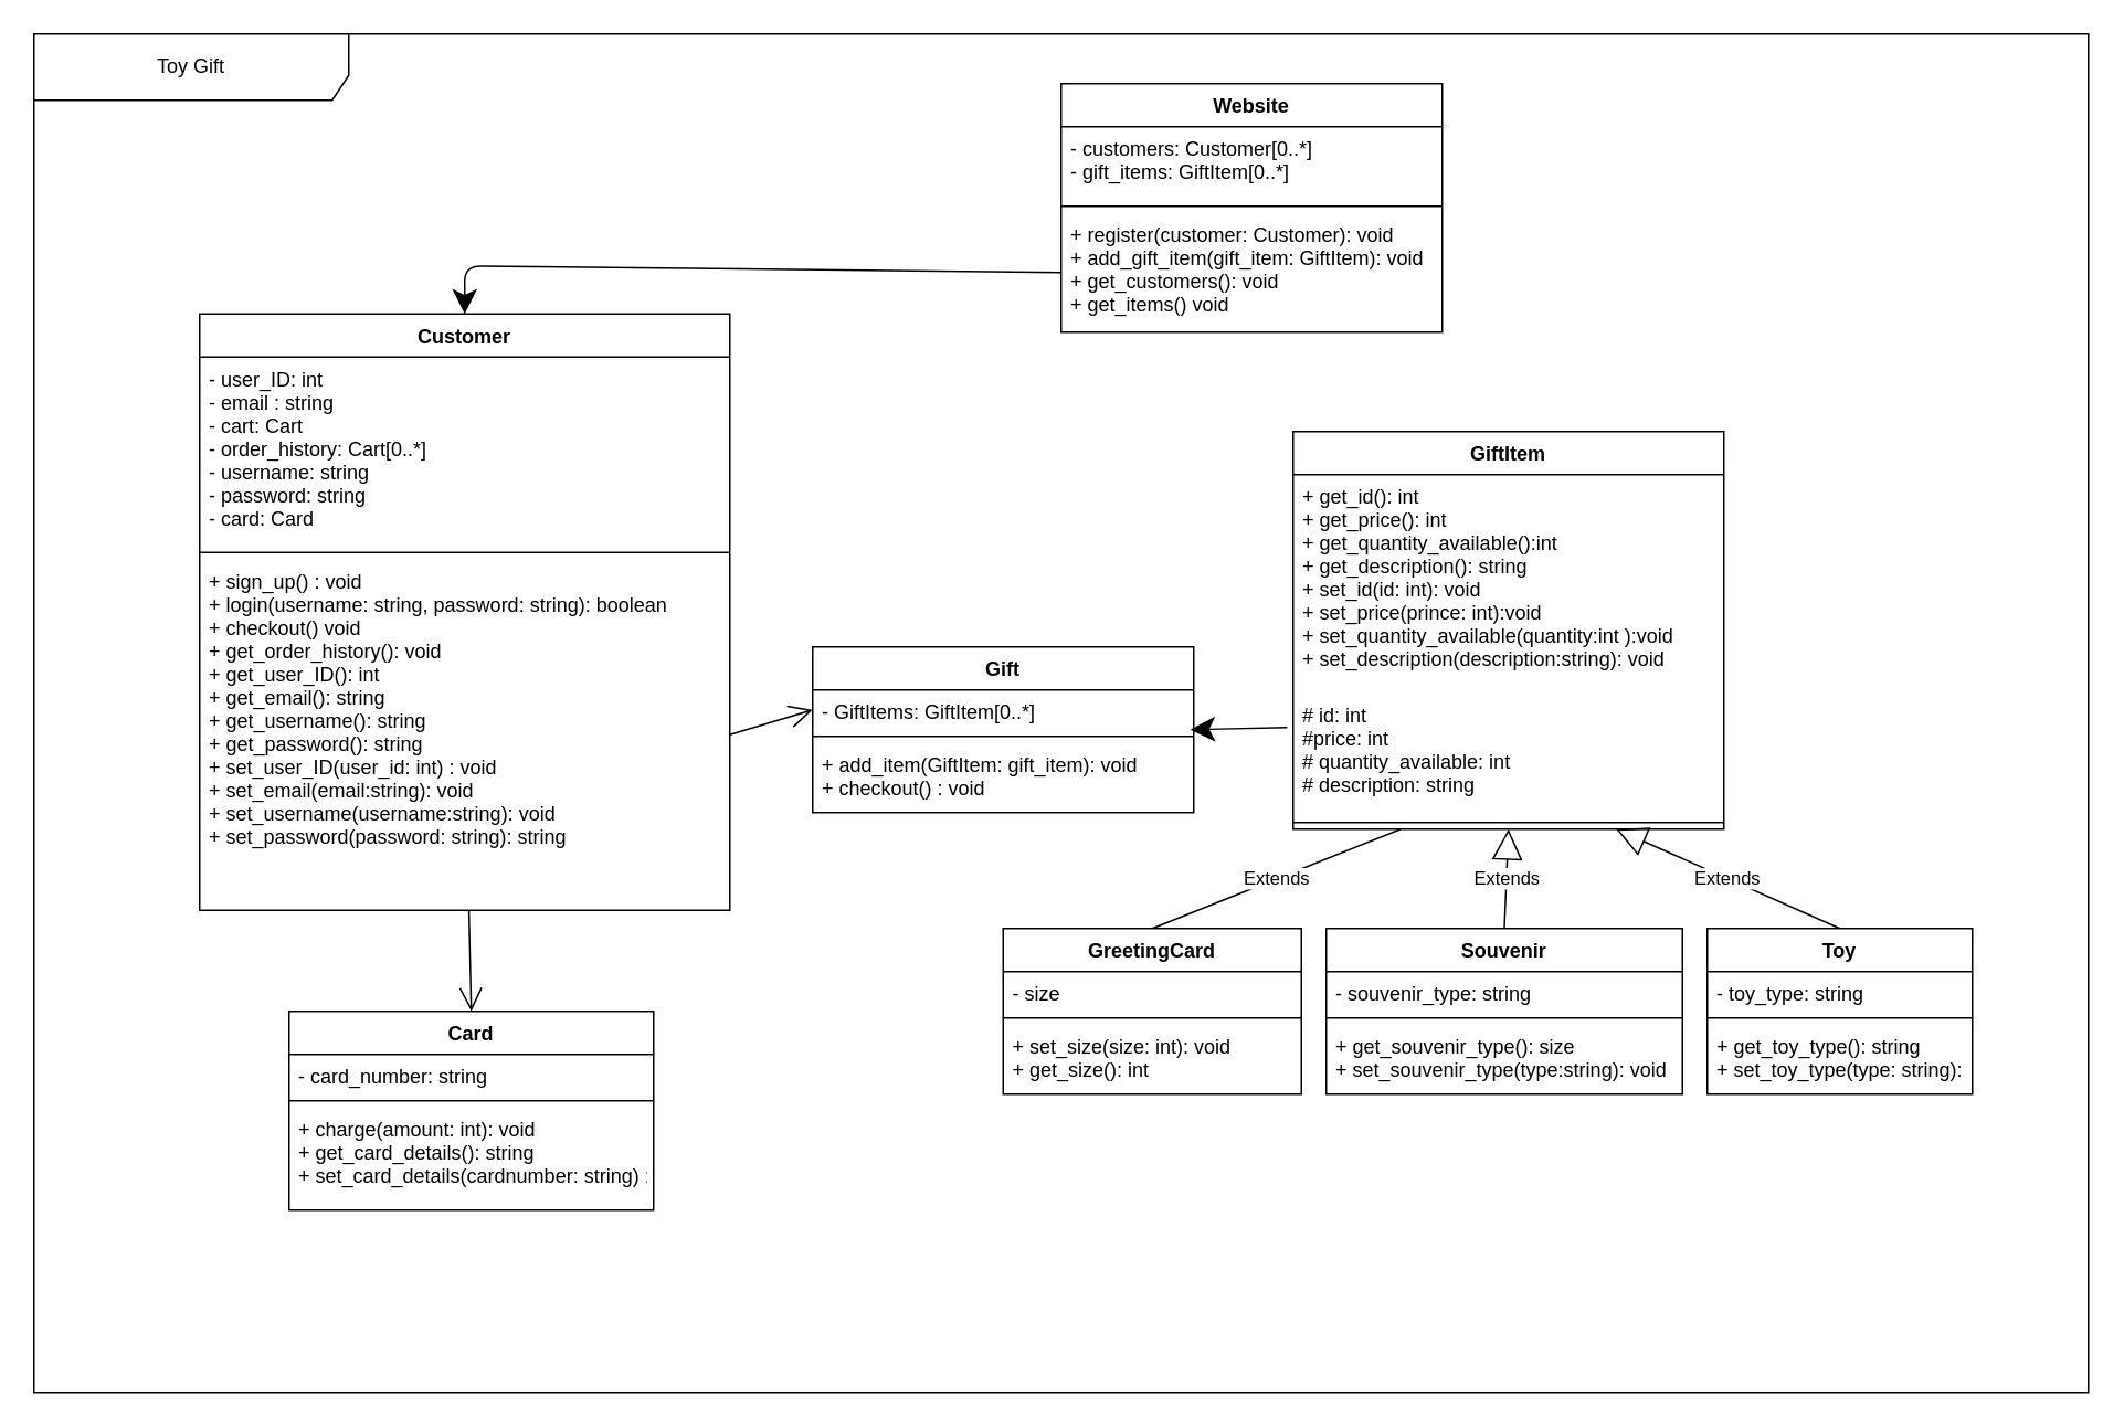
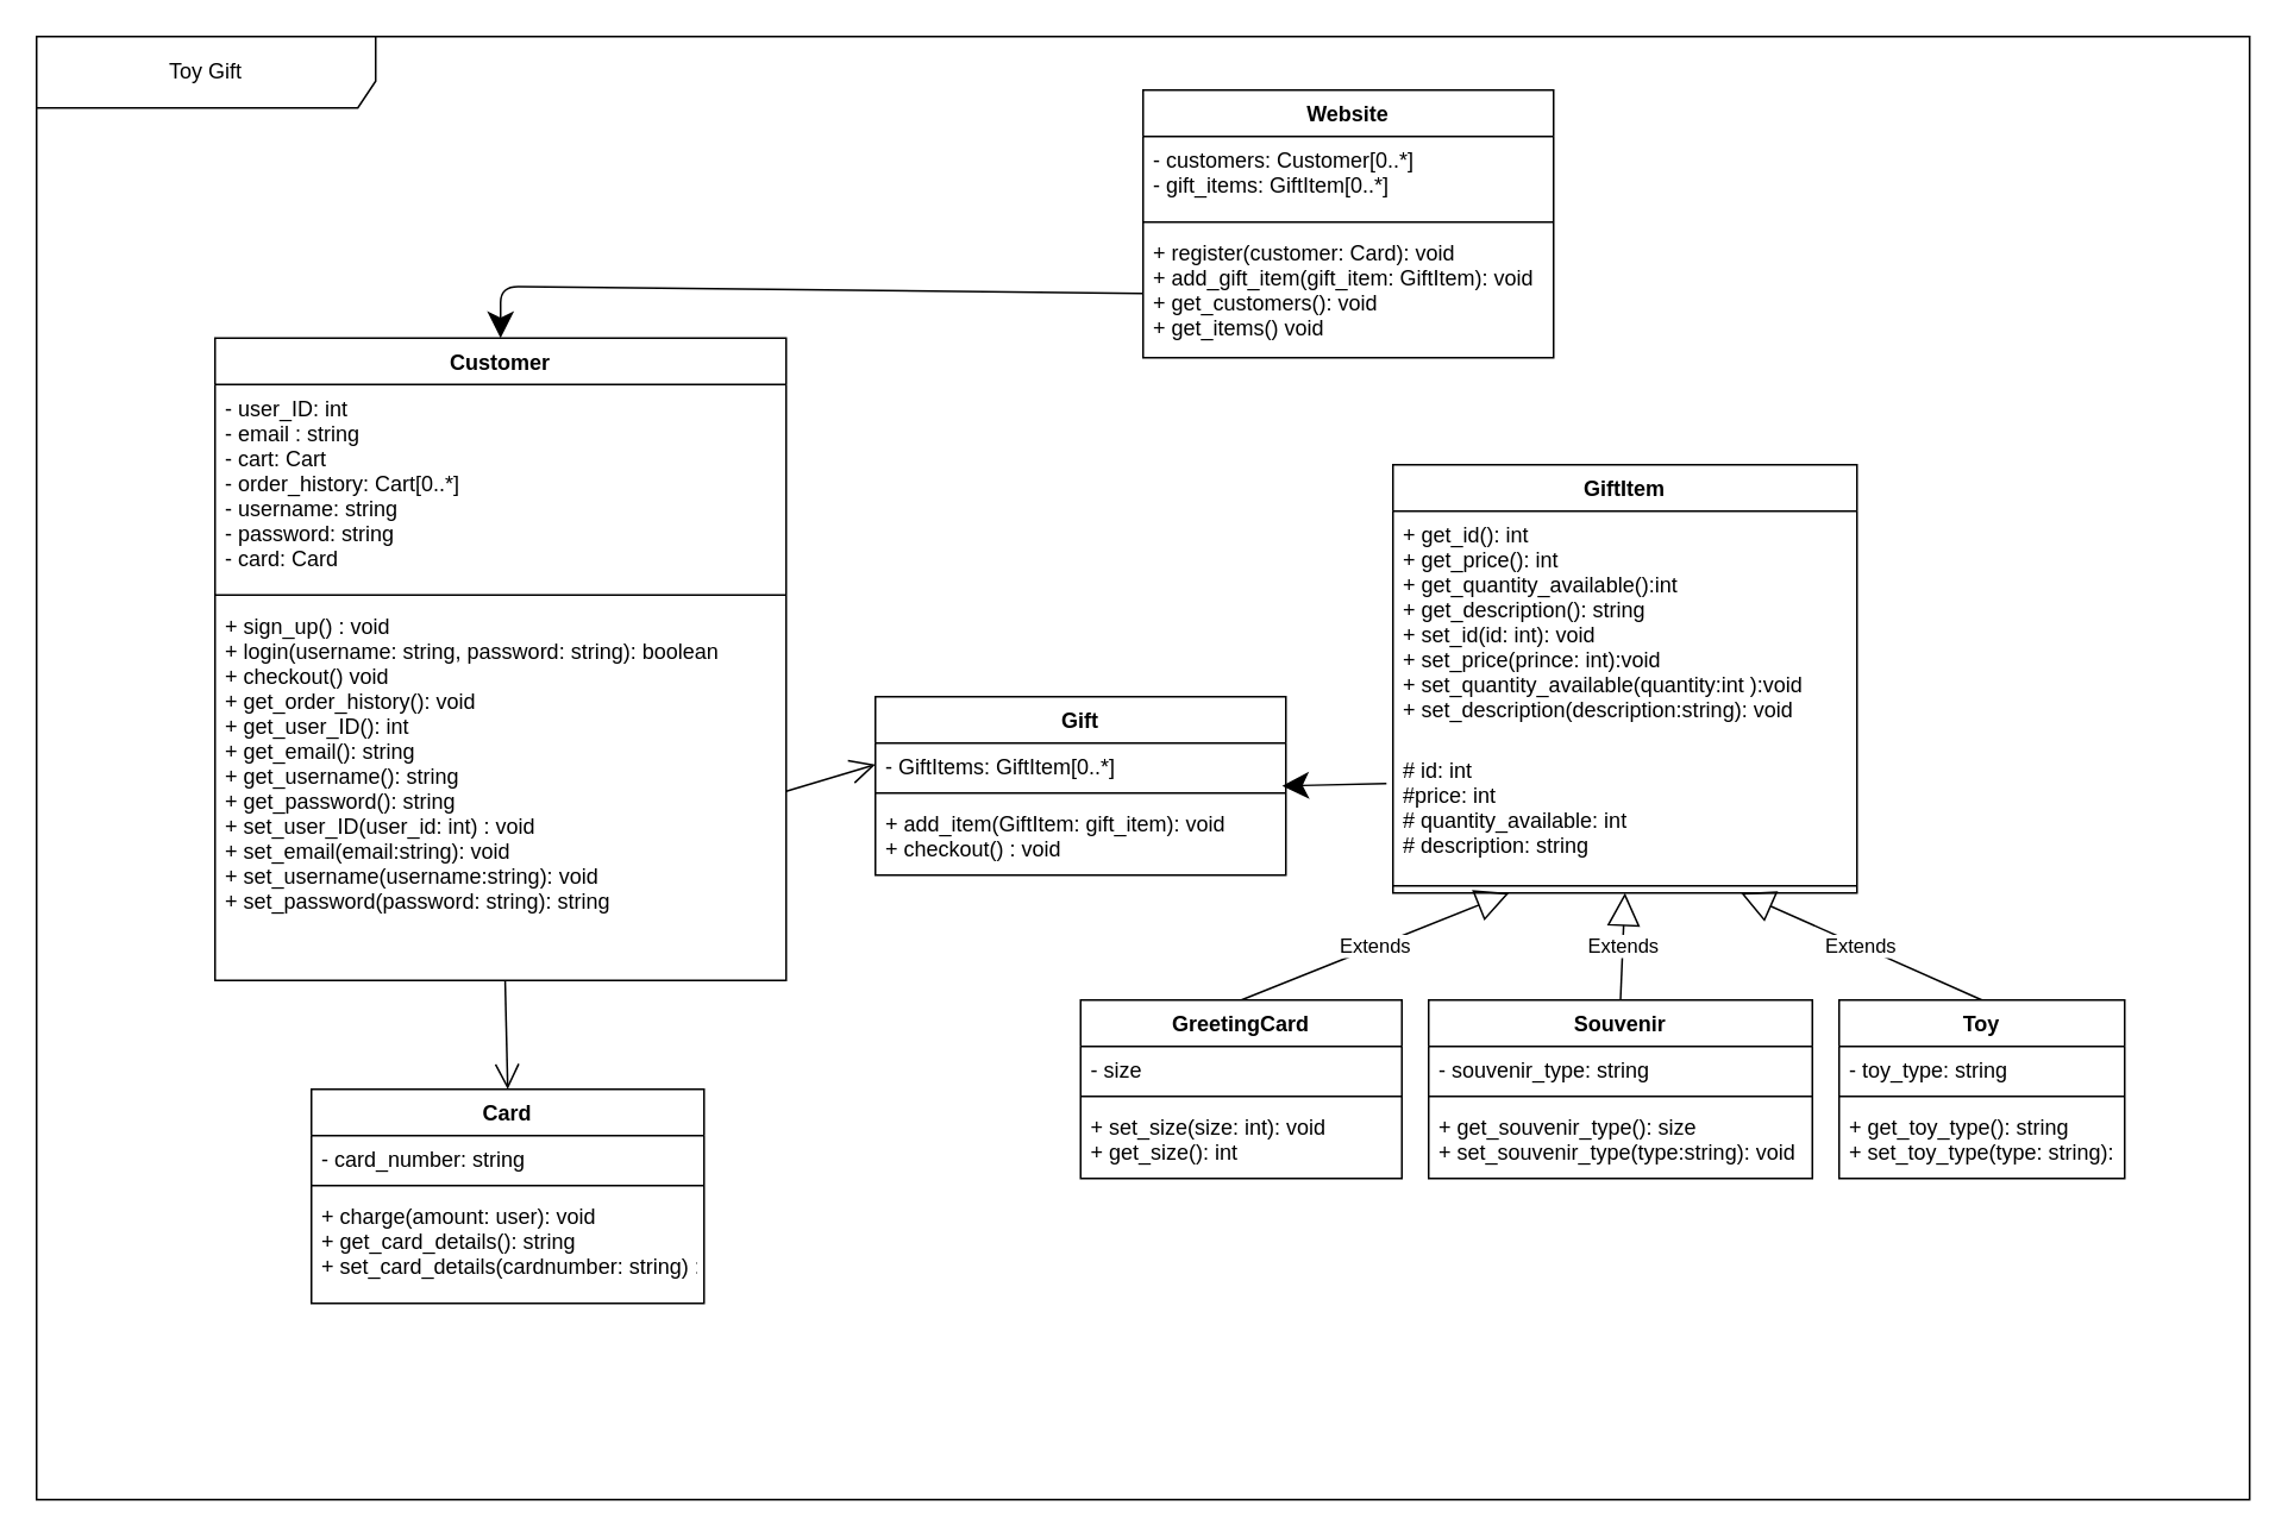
- <mxCell id="12" value="+ register(customer: Customer): void&#10;+ add_gift_item(gift_item: GiftItem): void&#10;+ get_customers(): void&#10;+ get_items() void" style="text;strokeColor=none;fillColor=none;align=left;verticalAlign=top;spacingLeft=4;spacingRight=4;overflow=hidden;rotatable=0;points=[[0,0.5],[1,0.5]];portConstraint=eastwest;" vertex="1" parent="9"><mxGeometry y="78" width="230" height="72" as="geometry" /></mxCell>
+ <mxCell id="12" value="+ register(customer: Card): void&#10;+ add_gift_item(gift_item: GiftItem): void&#10;+ get_customers(): void&#10;+ get_items() void" style="text;strokeColor=none;fillColor=none;align=left;verticalAlign=top;spacingLeft=4;spacingRight=4;overflow=hidden;rotatable=0;points=[[0,0.5],[1,0.5]];portConstraint=eastwest;" vertex="1" parent="9"><mxGeometry y="78" width="230" height="72" as="geometry" /></mxCell>
- <mxCell id="3" value="Extends" style="endArrow=none;endSize=16;endFill=0;html=1;exitX=0.5;exitY=0;exitDx=0;exitDy=0;entryX=0.25;entryY=1;entryDx=0;entryDy=0;" edge="1" parent="1" source="33" target="13"><mxGeometry width="160" relative="1" as="geometry"><mxPoint x="400" y="880" as="sourcePoint" /><mxPoint x="560" y="880" as="targetPoint" /><Array as="points" /></mxGeometry></mxCell>
+ <mxCell id="3" value="Extends" style="endArrow=block;endSize=16;endFill=0;html=1;exitX=0.5;exitY=0;exitDx=0;exitDy=0;entryX=0.25;entryY=1;entryDx=0;entryDy=0;" edge="1" parent="1" source="33" target="13"><mxGeometry width="160" relative="1" as="geometry"><mxPoint x="400" y="880" as="sourcePoint" /><mxPoint x="560" y="880" as="targetPoint" /><Array as="points" /></mxGeometry></mxCell>
- <mxCell id="24" value="+ charge(amount: int): void&#10;+ get_card_details(): string&#10;+ set_card_details(cardnumber: string) : void&#10;" style="text;strokeColor=none;fillColor=none;align=left;verticalAlign=top;spacingLeft=4;spacingRight=4;overflow=hidden;rotatable=0;points=[[0,0.5],[1,0.5]];portConstraint=eastwest;" vertex="1" parent="21"><mxGeometry y="58" width="220" height="62" as="geometry" /></mxCell>
+ <mxCell id="24" value="+ charge(amount: user): void&#10;+ get_card_details(): string&#10;+ set_card_details(cardnumber: string) : void&#10;" style="text;strokeColor=none;fillColor=none;align=left;verticalAlign=top;spacingLeft=4;spacingRight=4;overflow=hidden;rotatable=0;points=[[0,0.5],[1,0.5]];portConstraint=eastwest;" vertex="1" parent="21"><mxGeometry y="58" width="220" height="62" as="geometry" /></mxCell>
